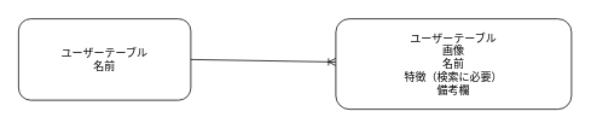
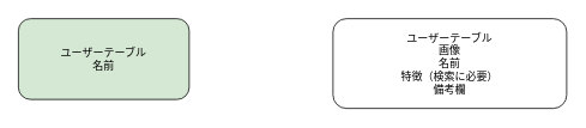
- <mxCell id="2" value="ユーザーテーブル&lt;br&gt;名前" style="rounded=1;whiteSpace=wrap;html=1;" vertex="1" parent="1"><mxGeometry x="20" y="20" width="190" height="90" as="geometry" /></mxCell>
+ <mxCell id="2" value="ユーザーテーブル&lt;br&gt;名前" style="rounded=1;whiteSpace=wrap;html=1;fillColor=#d5e8d4;" vertex="1" parent="1"><mxGeometry x="20" y="20" width="190" height="90" as="geometry" /></mxCell>
- <mxCell id="3" style="edgeStyle=none;rounded=1;orthogonalLoop=1;jettySize=auto;html=1;entryX=1;entryY=0.5;entryDx=0;entryDy=0;startArrow=ERoneToMany;startFill=0;endArrow=none;endFill=0;" edge="1" parent="1" source="4" target="2"><mxGeometry relative="1" as="geometry" /></mxCell>
